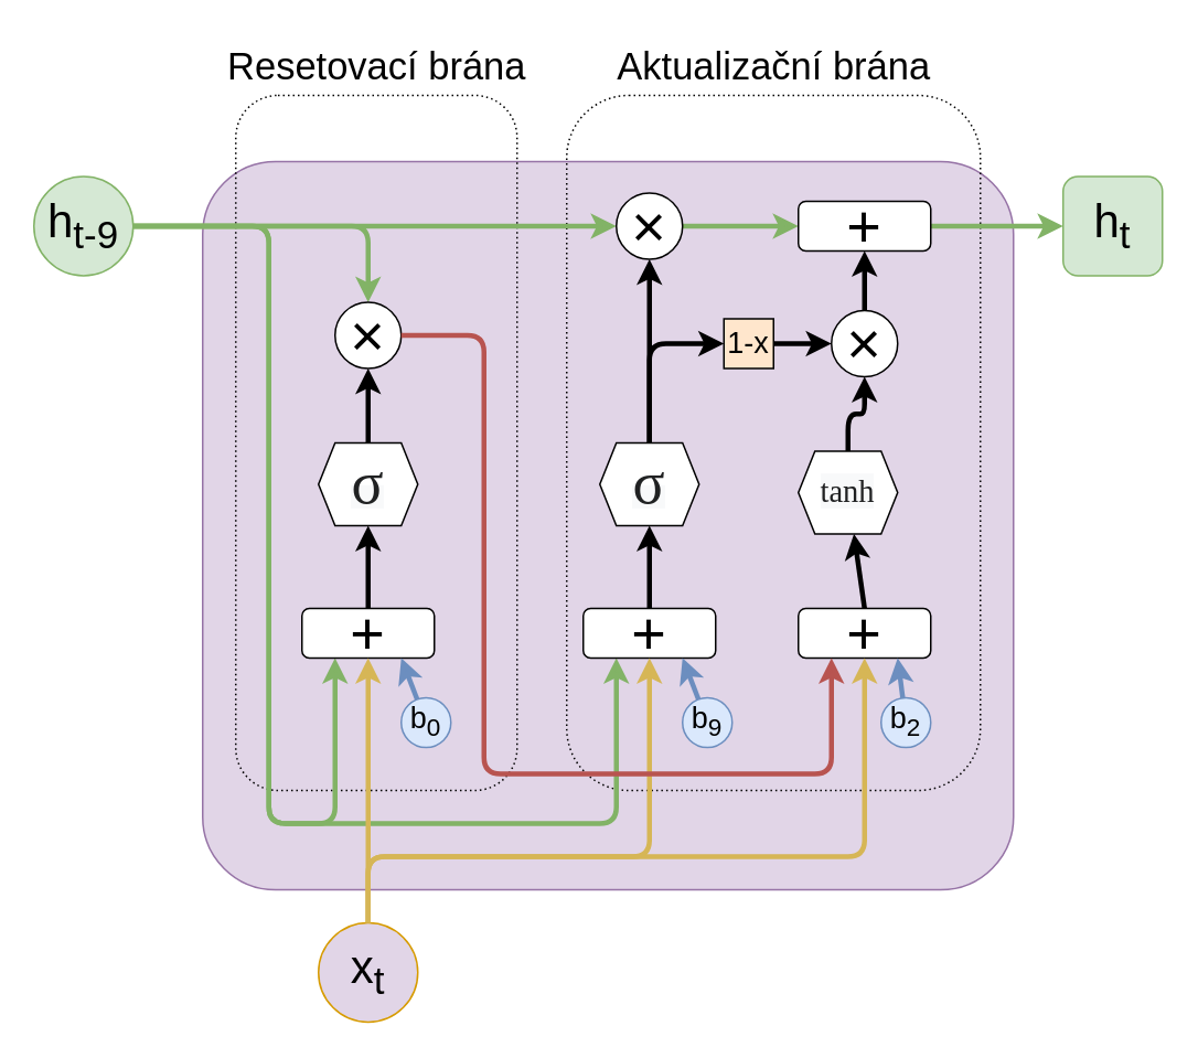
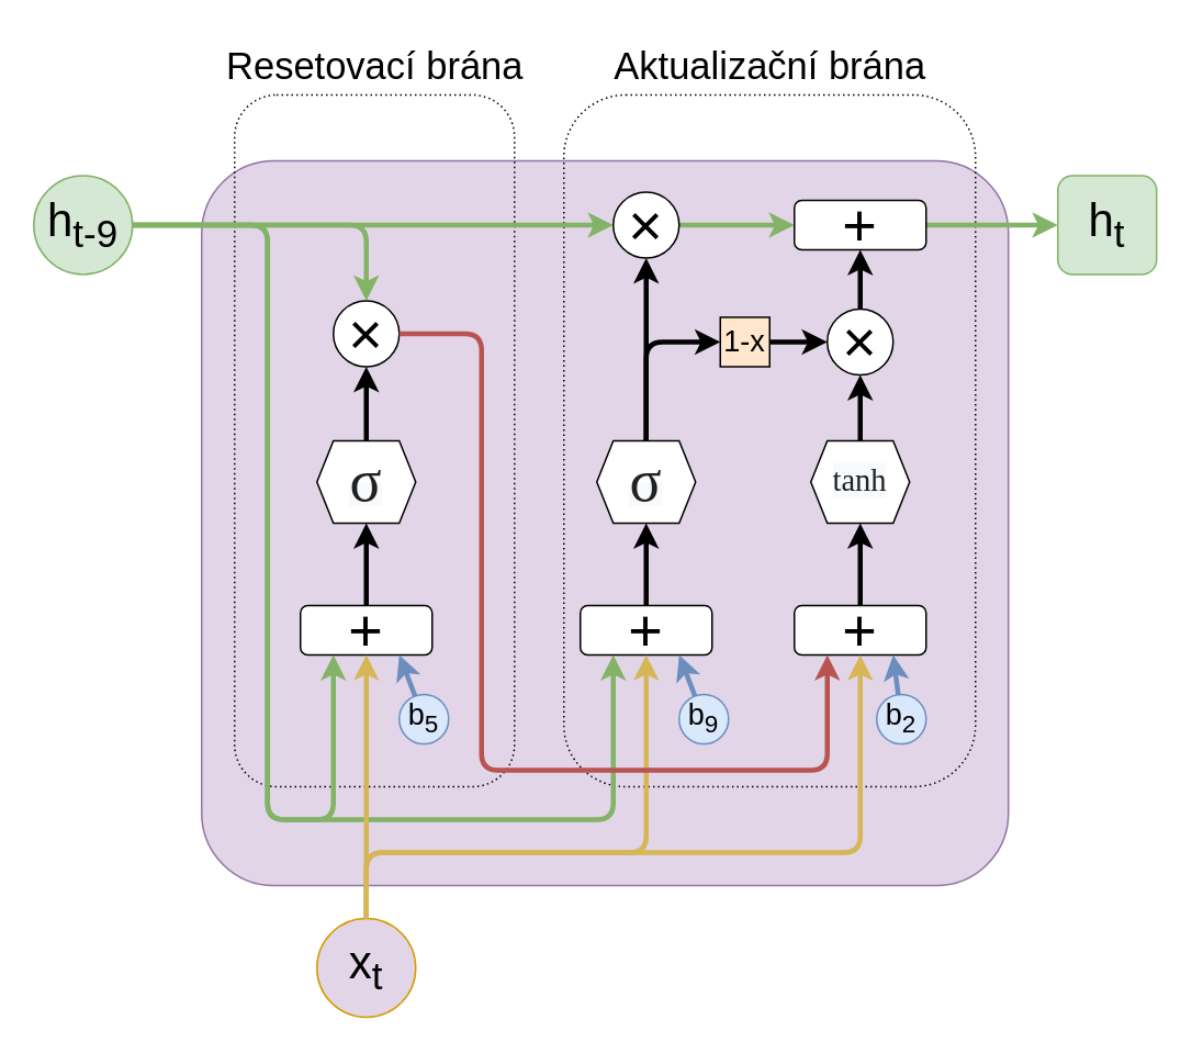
- <mxCell id="29" value="&lt;span style=&quot;color: rgb(32, 33, 34); font-family: &amp;quot;Times New Roman&amp;quot;, serif; background-color: rgb(248, 249, 250);&quot;&gt;&lt;font&gt;tanh&lt;/font&gt;&lt;/span&gt;" style="shape=hexagon;perimeter=hexagonPerimeter2;whiteSpace=wrap;html=1;fixedSize=1;size=10;fontSize=19;" parent="1" vertex="1"><mxGeometry x="482" y="272" width="60" height="50" as="geometry" /></mxCell>
+ <mxCell id="29" value="&lt;span style=&quot;color: rgb(32, 33, 34); font-family: &amp;quot;Times New Roman&amp;quot;, serif; background-color: rgb(248, 249, 250);&quot;&gt;&lt;font&gt;tanh&lt;/font&gt;&lt;/span&gt;" style="shape=hexagon;perimeter=hexagonPerimeter2;whiteSpace=wrap;html=1;fixedSize=1;size=10;fontSize=19;" parent="1" vertex="1"><mxGeometry x="492" y="267" width="60" height="50" as="geometry" /></mxCell>
- <mxCell id="34" value="b&lt;sub&gt;0&lt;/sub&gt;" style="ellipse;whiteSpace=wrap;html=1;aspect=fixed;fontSize=18;fillColor=#dae8fc;strokeColor=#6c8ebf;" parent="1" vertex="1"><mxGeometry x="242" y="421" width="30" height="30" as="geometry" /></mxCell>
+ <mxCell id="34" value="b&lt;sub&gt;5&lt;/sub&gt;" style="ellipse;whiteSpace=wrap;html=1;aspect=fixed;fontSize=18;fillColor=#dae8fc;strokeColor=#6c8ebf;" parent="1" vertex="1"><mxGeometry x="242" y="421" width="30" height="30" as="geometry" /></mxCell>
